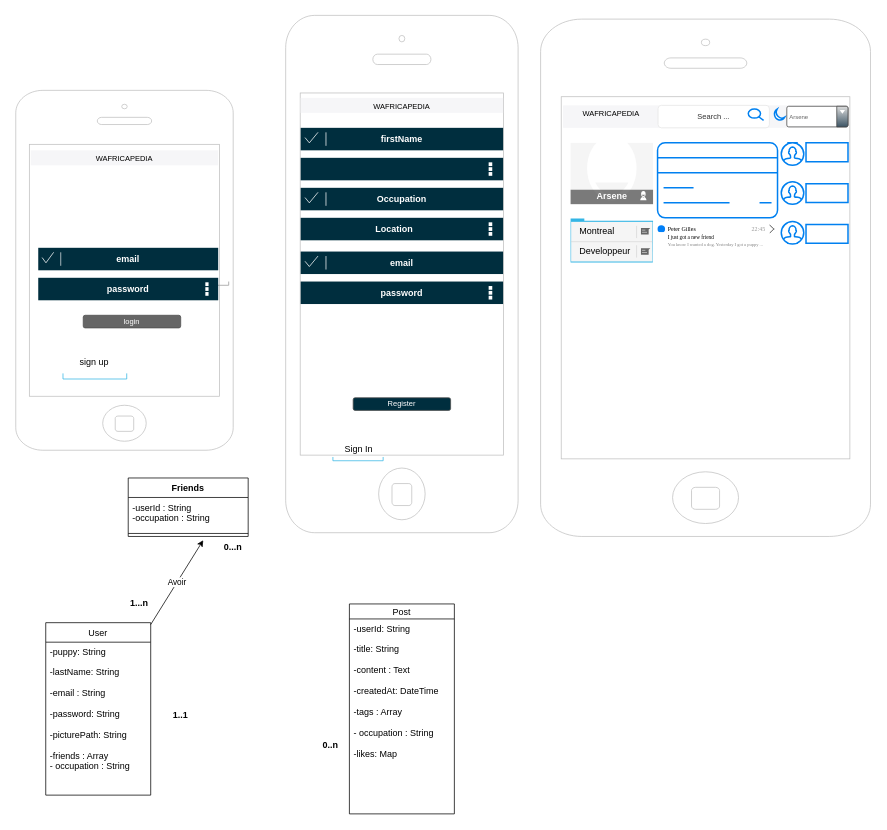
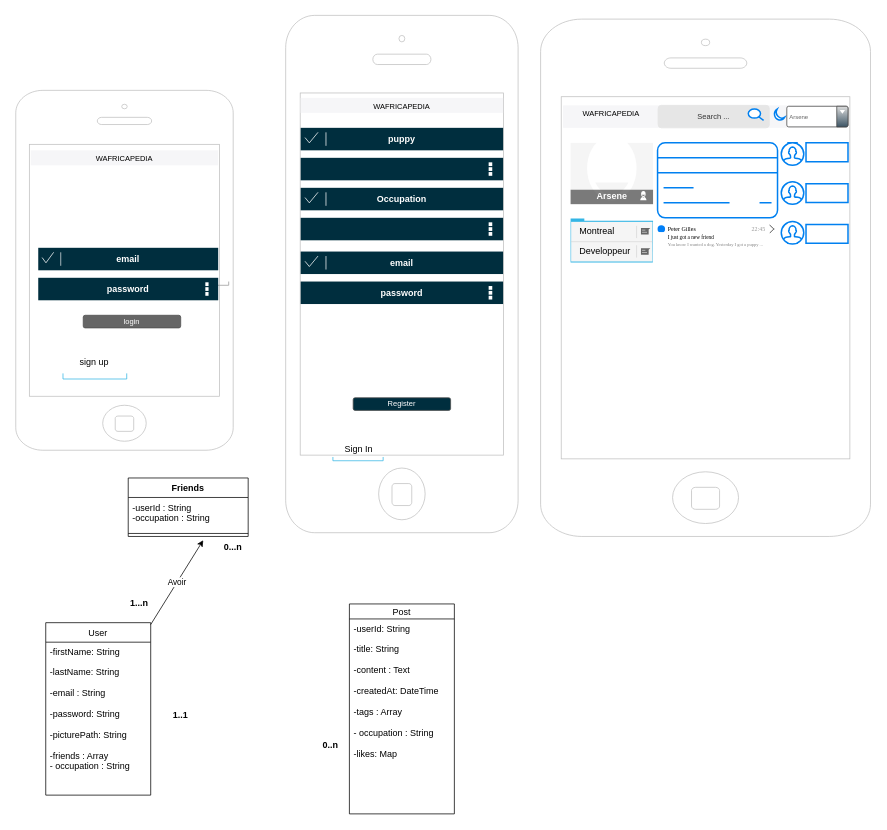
- <mxCell id="28" value="Search ..." style="rounded=1;html=1;shadow=0;dashed=0;whiteSpace=wrap;fontSize=10;fillColor=#ffffff;align=center;strokeColor=#E6E6E6;fontColor=#333333;" parent="26" vertex="1"><mxGeometry x="126.667" width="148.481" height="30" as="geometry" /></mxCell>
+ <mxCell id="28" value="Search ..." style="rounded=1;html=1;shadow=0;dashed=0;whiteSpace=wrap;fontSize=10;fillColor=#E6E6E6;align=center;strokeColor=#E6E6E6;fontColor=#333333;" parent="26" vertex="1"><mxGeometry x="126.667" width="148.481" height="30" as="geometry" /></mxCell>
- <mxCell id="24" value="firstName" style="shape=transparent;fontStyle=1;fontColor=#ffffff;" parent="23" vertex="1"><mxGeometry width="270.0" height="30" as="geometry" /></mxCell>
+ <mxCell id="24" value="puppy" style="shape=transparent;fontStyle=1;fontColor=#ffffff;" parent="23" vertex="1"><mxGeometry width="270.0" height="30" as="geometry" /></mxCell>
- <mxCell id="22" value="Location" style="shape=transparent;fontStyle=1;fontColor=#ffffff;" parent="20" vertex="1"><mxGeometry y="40" width="250.0" height="30" as="geometry" /></mxCell>
- <mxCell id="48" value="-puppy: String" style="text;strokeColor=none;fillColor=none;align=left;verticalAlign=top;spacingLeft=4;spacingRight=4;overflow=hidden;rotatable=0;points=[[0,0.5],[1,0.5]];portConstraint=eastwest;" vertex="1" parent="47"><mxGeometry y="26" width="140" height="26" as="geometry" /></mxCell>
+ <mxCell id="48" value="-firstName: String" style="text;strokeColor=none;fillColor=none;align=left;verticalAlign=top;spacingLeft=4;spacingRight=4;overflow=hidden;rotatable=0;points=[[0,0.5],[1,0.5]];portConstraint=eastwest;" vertex="1" parent="47"><mxGeometry y="26" width="140" height="26" as="geometry" /></mxCell>
